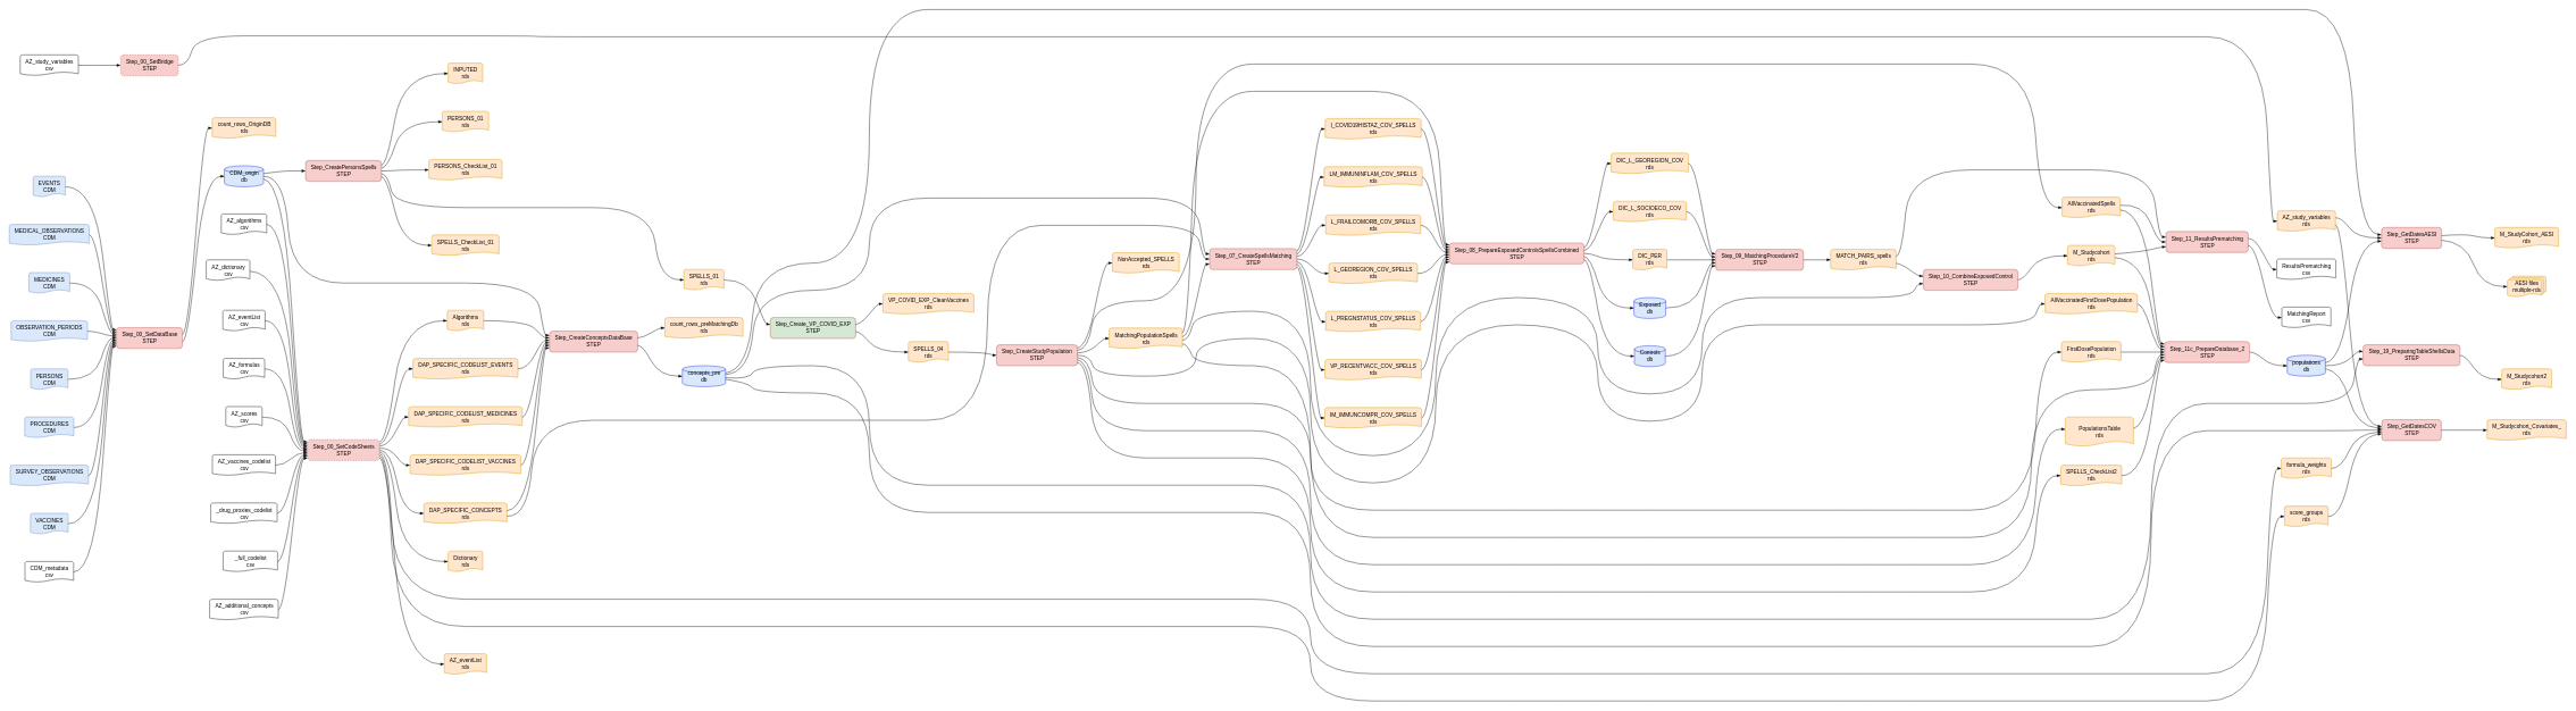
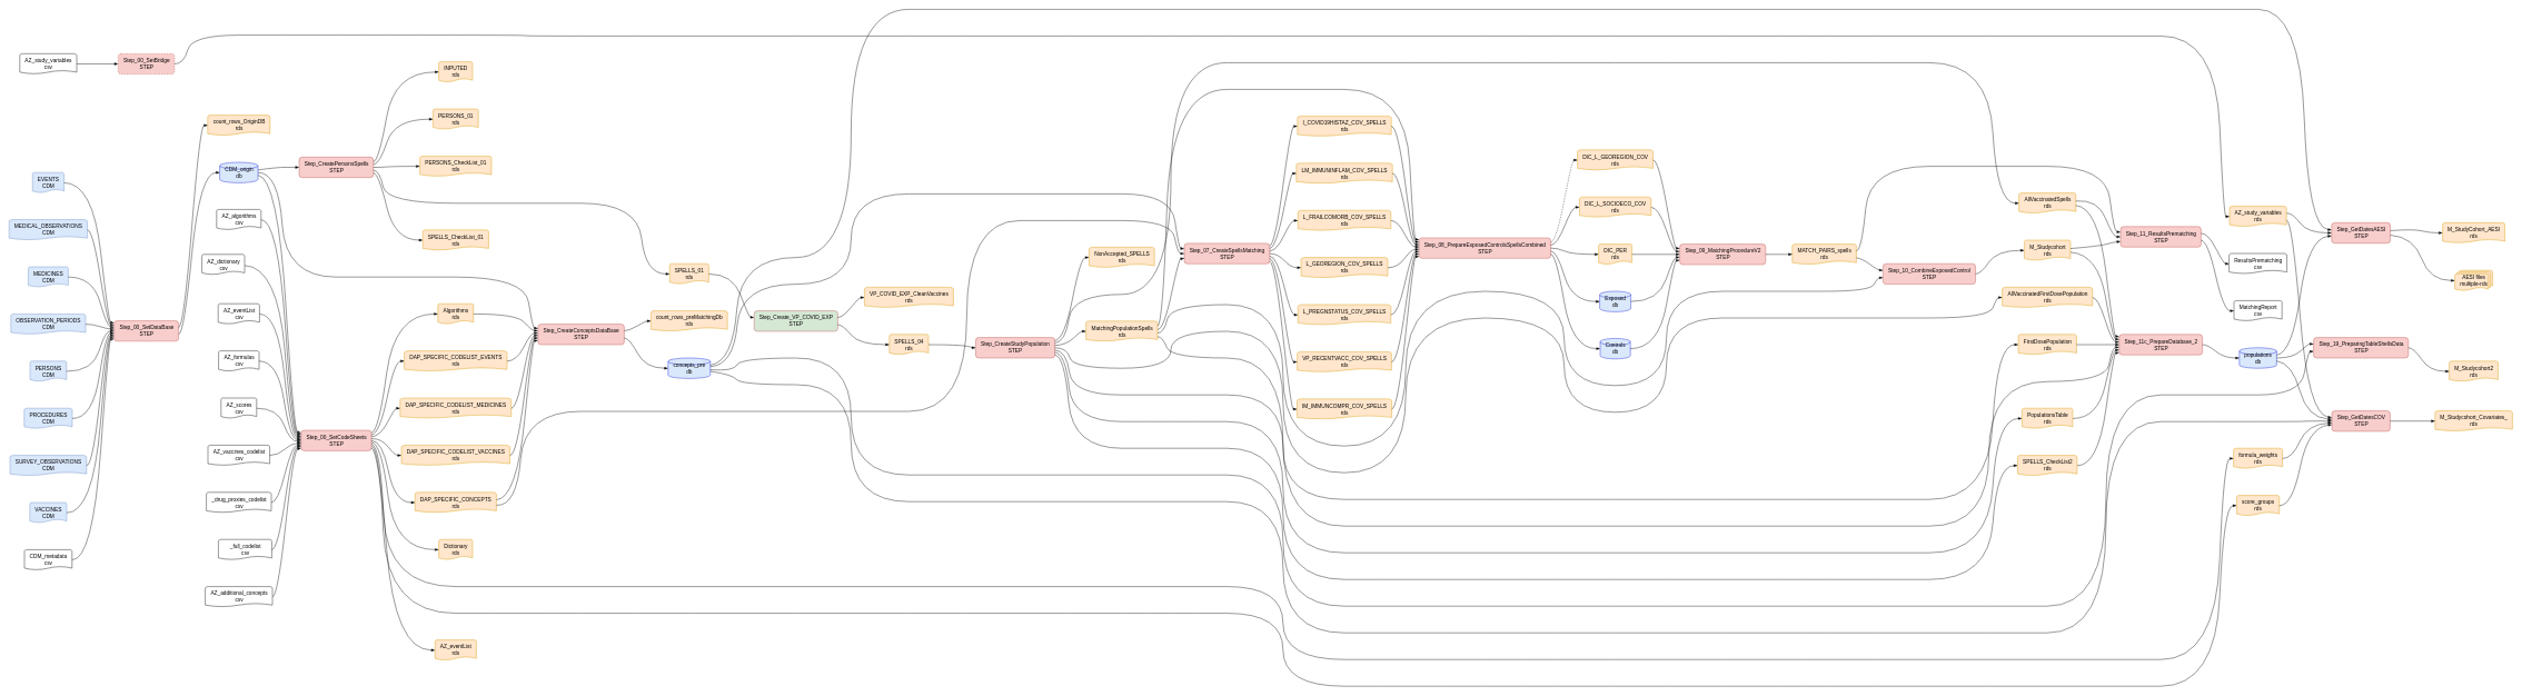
- <mxCell id="165" value="" style="curved=1;endArrow=blockThin;endFill=1;fontSize=11;" edge="1" parent="1" source="10" target="39"><mxGeometry relative="1" as="geometry"><Array as="points"><mxPoint x="3498" y="542.446" /><mxPoint x="3534" y="359" /></Array></mxGeometry></mxCell>
+ <mxCell id="165" value="" style="curved=1;endArrow=blockThin;endFill=1;fontSize=11;dashed=1;" edge="1" parent="1" source="10" target="39"><mxGeometry relative="1" as="geometry"><Array as="points"><mxPoint x="3498" y="542.446" /><mxPoint x="3534" y="359" /></Array></mxGeometry></mxCell>
- <mxCell id="68" value="PopulationsTable&lt;br&gt;rds" style="shape=mxgraph.flowchart.document;fillColor=#FFE6CC;strokeColor=#D79B00;rounded=0;html=1;" vertex="1" parent="1"><mxGeometry x="4545.5" y="917" width="150" height="65" as="geometry" /></mxCell>
+ <mxCell id="68" value="PopulationsTable&lt;br&gt;rds" style="shape=mxgraph.flowchart.document;fillColor=#FFE6CC;strokeColor=#D79B00;rounded=0;html=1;" vertex="1" parent="1"><mxGeometry x="4545.5" y="917" width="114" height="46" as="geometry" /></mxCell>
- <mxCell id="4" value="Step_00_SetCodeSheets&lt;br&gt;STEP" style="fillColor=#F8CECC;strokeColor=#B85450;rounded=1;html=1;dashed=1;" vertex="1" parent="1"><mxGeometry x="676.5" y="966.526" width="158" height="46" as="geometry" /></mxCell>
+ <mxCell id="4" value="Step_00_SetCodeSheets&lt;br&gt;STEP" style="fillColor=#F8CECC;strokeColor=#B85450;rounded=1;html=1;" vertex="1" parent="1"><mxGeometry x="676.5" y="966.526" width="158" height="46" as="geometry" /></mxCell>
